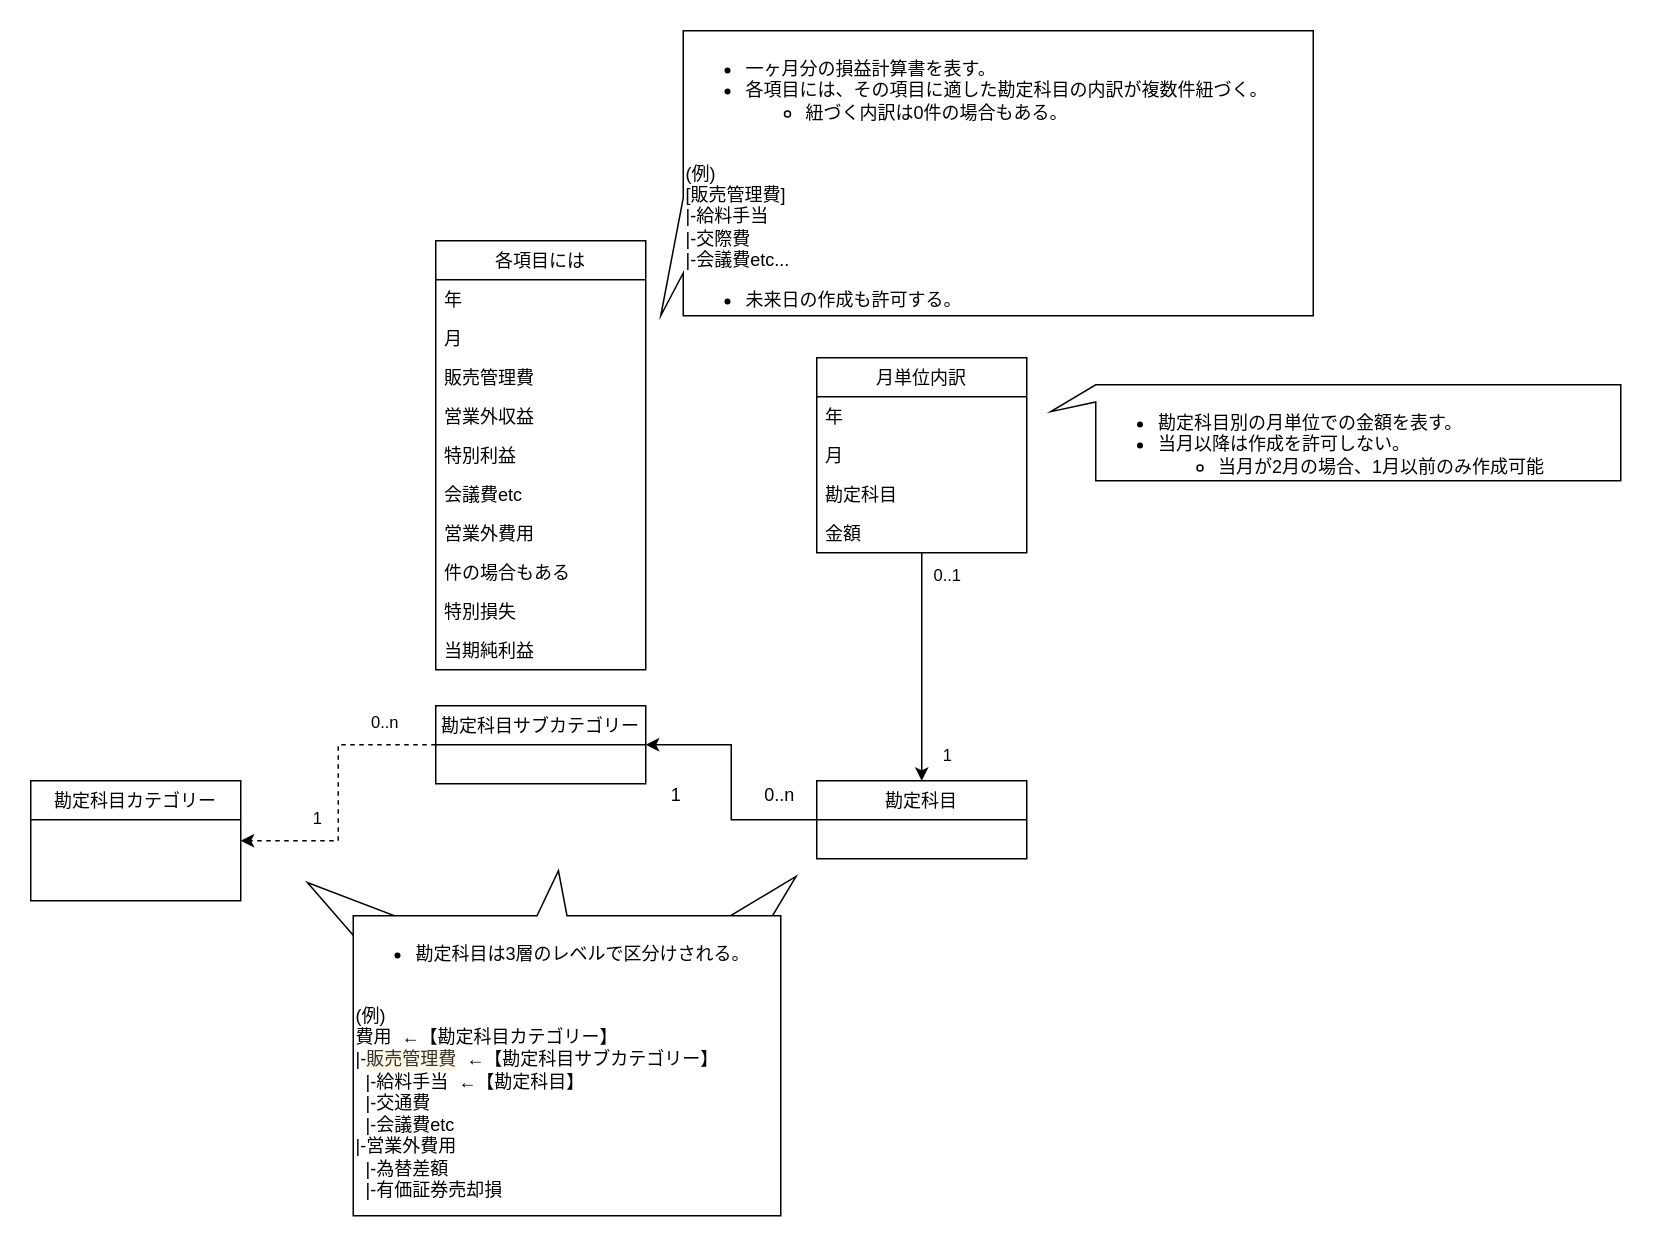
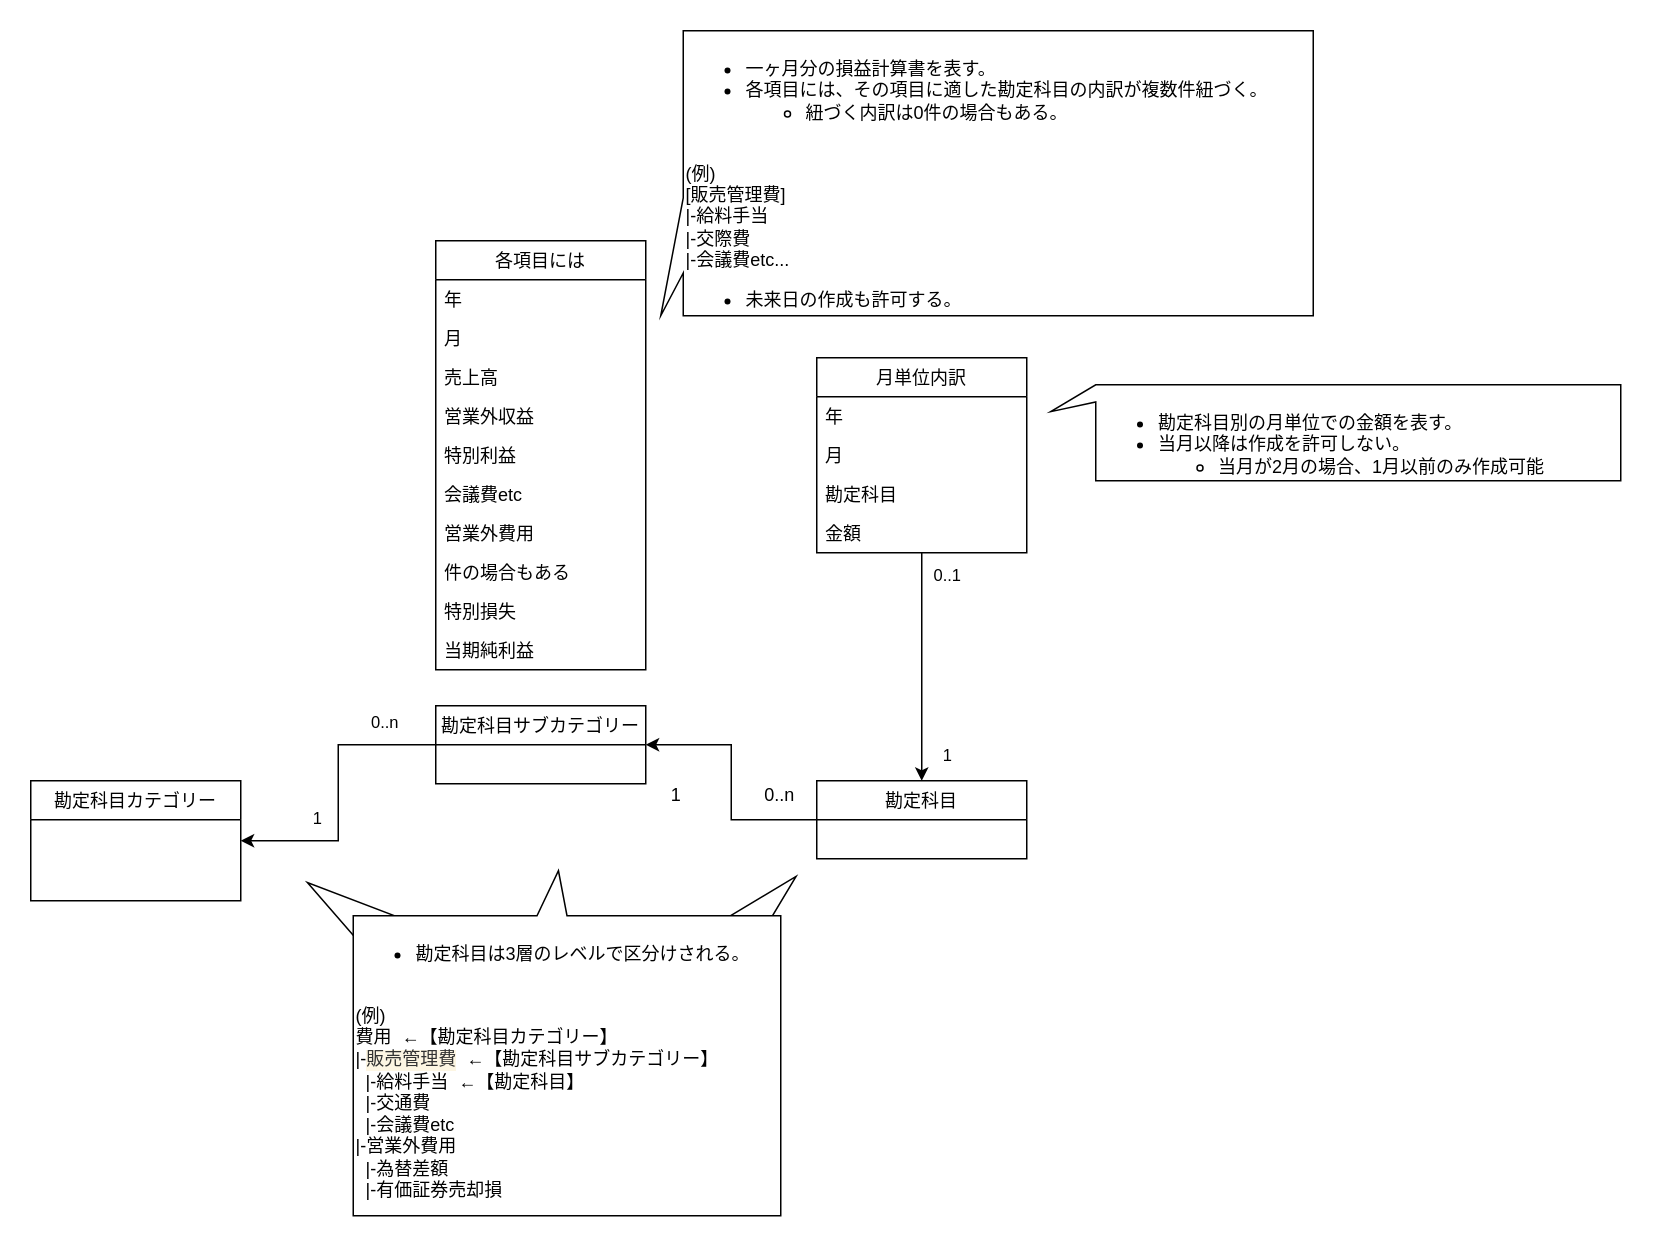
- <mxCell id="18" value="販売管理費" style="text;strokeColor=none;fillColor=none;align=left;verticalAlign=top;spacingLeft=4;spacingRight=4;overflow=hidden;rotatable=0;points=[[0,0.5],[1,0.5]];portConstraint=eastwest;" parent="15" vertex="1"><mxGeometry y="78" width="140" height="26" as="geometry" /></mxCell>
+ <mxCell id="18" value="売上高" style="text;strokeColor=none;fillColor=none;align=left;verticalAlign=top;spacingLeft=4;spacingRight=4;overflow=hidden;rotatable=0;points=[[0,0.5],[1,0.5]];portConstraint=eastwest;" parent="15" vertex="1"><mxGeometry y="78" width="140" height="26" as="geometry" /></mxCell>
- <mxCell id="5" style="edgeStyle=orthogonalEdgeStyle;rounded=0;orthogonalLoop=1;jettySize=auto;html=1;dashed=1;" parent="1" source="13" target="12" edge="1"><mxGeometry relative="1" as="geometry" /></mxCell>
+ <mxCell id="5" style="edgeStyle=orthogonalEdgeStyle;rounded=0;orthogonalLoop=1;jettySize=auto;html=1;" parent="1" source="13" target="12" edge="1"><mxGeometry relative="1" as="geometry" /></mxCell>
